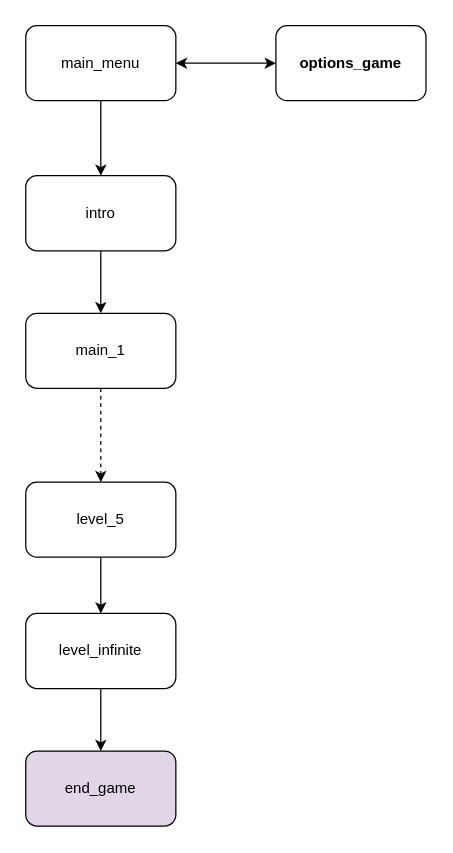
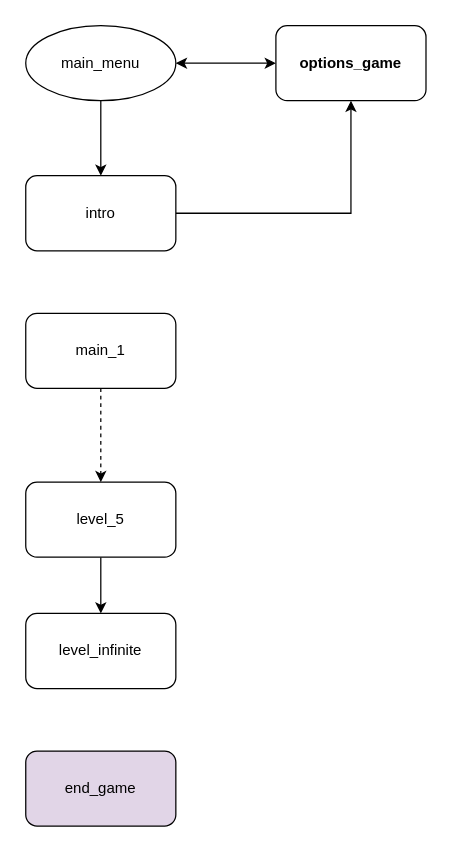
- <mxCell id="4" value="main_menu" style="rounded=1;whiteSpace=wrap;html=1;" vertex="1" parent="1"><mxGeometry x="20" y="20" width="120" height="60" as="geometry" /></mxCell>
+ <mxCell id="4" value="main_menu" style="ellipse;whiteSpace=wrap;html=1;" vertex="1" parent="1"><mxGeometry x="20" y="20" width="120" height="60" as="geometry" /></mxCell>
- <mxCell id="5" style="edgeStyle=orthogonalEdgeStyle;rounded=0;orthogonalLoop=1;jettySize=auto;html=1;entryX=0.5;entryY=0;entryDx=0;entryDy=0;" edge="1" parent="1" source="6" target="9"><mxGeometry relative="1" as="geometry" /></mxCell>
+ <mxCell id="5" style="edgeStyle=orthogonalEdgeStyle;rounded=0;orthogonalLoop=1;jettySize=auto;html=1;" edge="1" parent="1" source="6" target="7"><mxGeometry relative="1" as="geometry" /></mxCell>
- <mxCell id="12" style="edgeStyle=orthogonalEdgeStyle;rounded=0;orthogonalLoop=1;jettySize=auto;html=1;entryX=0.5;entryY=0;entryDx=0;entryDy=0;" edge="1" parent="1" source="13" target="14"><mxGeometry relative="1" as="geometry" /></mxCell>
